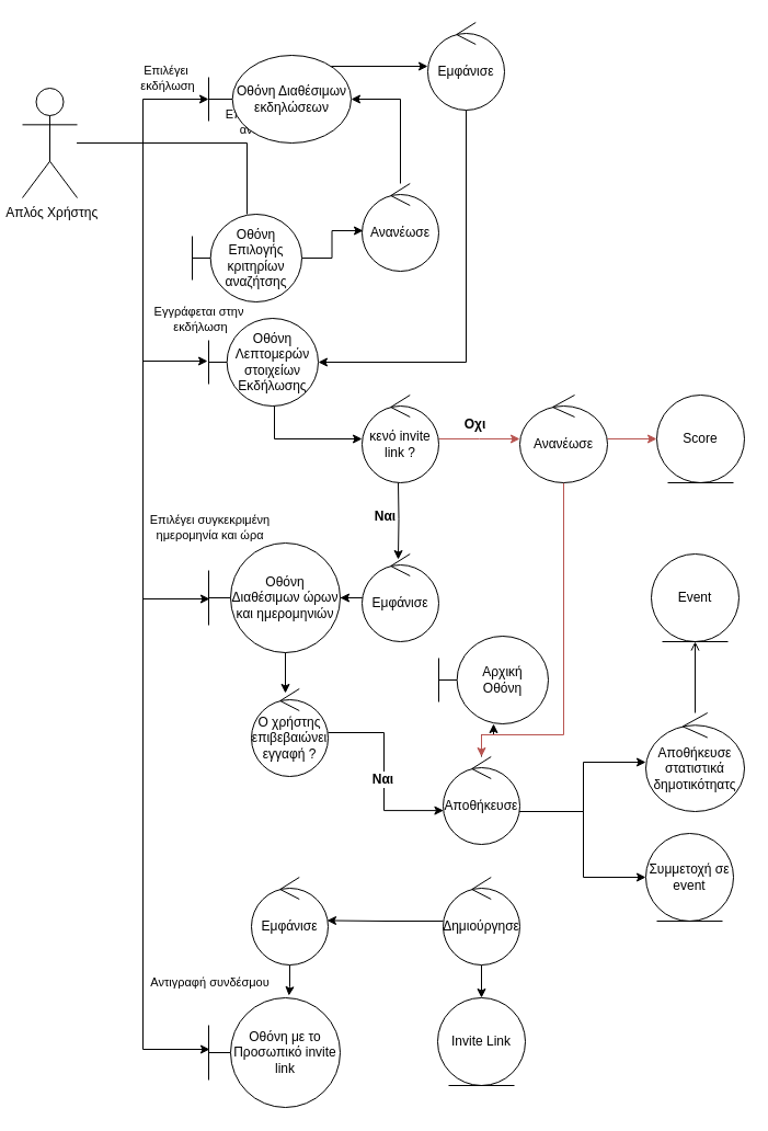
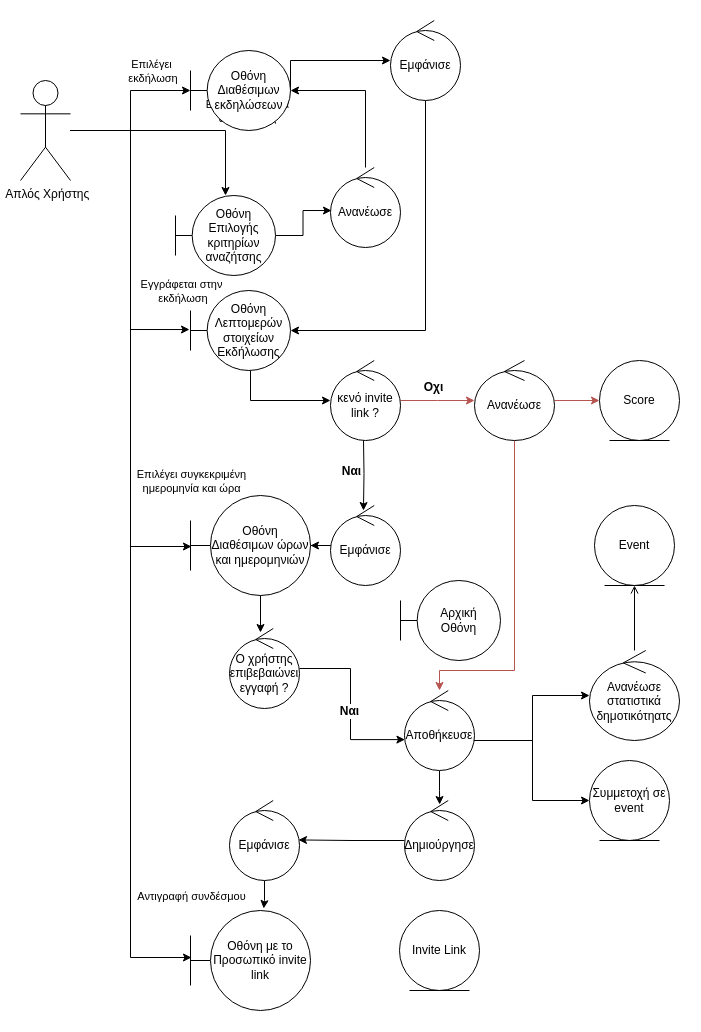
- <mxCell id="14" value="Οθόνη Διαθέσιμων εκδηλώσεων" style="shape=umlBoundary;whiteSpace=wrap;html=1;" parent="1" vertex="1"><mxGeometry x="190" y="50" width="130" height="80" as="geometry" /></mxCell>
+ <mxCell id="14" value="Οθόνη Διαθέσιμων εκδηλώσεων" style="shape=umlBoundary;whiteSpace=wrap;html=1;" parent="1" vertex="1"><mxGeometry x="190" y="50" width="100" height="80" as="geometry" /></mxCell>
- <mxCell id="4" style="edgeStyle=orthogonalEdgeStyle;rounded=0;orthogonalLoop=1;jettySize=auto;html=1;endArrow=none;" parent="1" source="12" target="16" edge="1"><mxGeometry relative="1" as="geometry" /></mxCell>
+ <mxCell id="4" style="edgeStyle=orthogonalEdgeStyle;rounded=0;orthogonalLoop=1;jettySize=auto;html=1;" parent="1" source="12" target="16" edge="1"><mxGeometry relative="1" as="geometry" /></mxCell>
- <mxCell id="38" style="edgeStyle=orthogonalEdgeStyle;rounded=0;orthogonalLoop=1;jettySize=auto;html=1;" edge="1" parent="1" source="39" target="35"><mxGeometry relative="1" as="geometry" /></mxCell>
+ <mxCell id="38" style="edgeStyle=orthogonalEdgeStyle;rounded=0;orthogonalLoop=1;jettySize=auto;html=1;entryX=0.502;entryY=0.05;entryDx=0;entryDy=0;entryPerimeter=0;" edge="1" parent="1" source="39" target="54"><mxGeometry relative="1" as="geometry" /></mxCell>
- <mxCell id="44" value="Αποθήκευσε στατιστικά δημοτικότηατς" style="ellipse;shape=umlControl;whiteSpace=wrap;html=1;" parent="1" vertex="1"><mxGeometry x="589" y="650" width="90" height="90" as="geometry" /></mxCell>
+ <mxCell id="44" value="Ανανέωσε στατιστικά δημοτικότηατς" style="ellipse;shape=umlControl;whiteSpace=wrap;html=1;" parent="1" vertex="1"><mxGeometry x="589" y="650" width="90" height="90" as="geometry" /></mxCell>
- <mxCell id="52" style="edgeStyle=orthogonalEdgeStyle;rounded=0;orthogonalLoop=1;jettySize=auto;html=1;entryX=0.5;entryY=0;entryDx=0;entryDy=0;" edge="1" parent="1" source="54" target="51"><mxGeometry relative="1" as="geometry"><mxPoint x="439" y="900" as="targetPoint" /></mxGeometry></mxCell>
